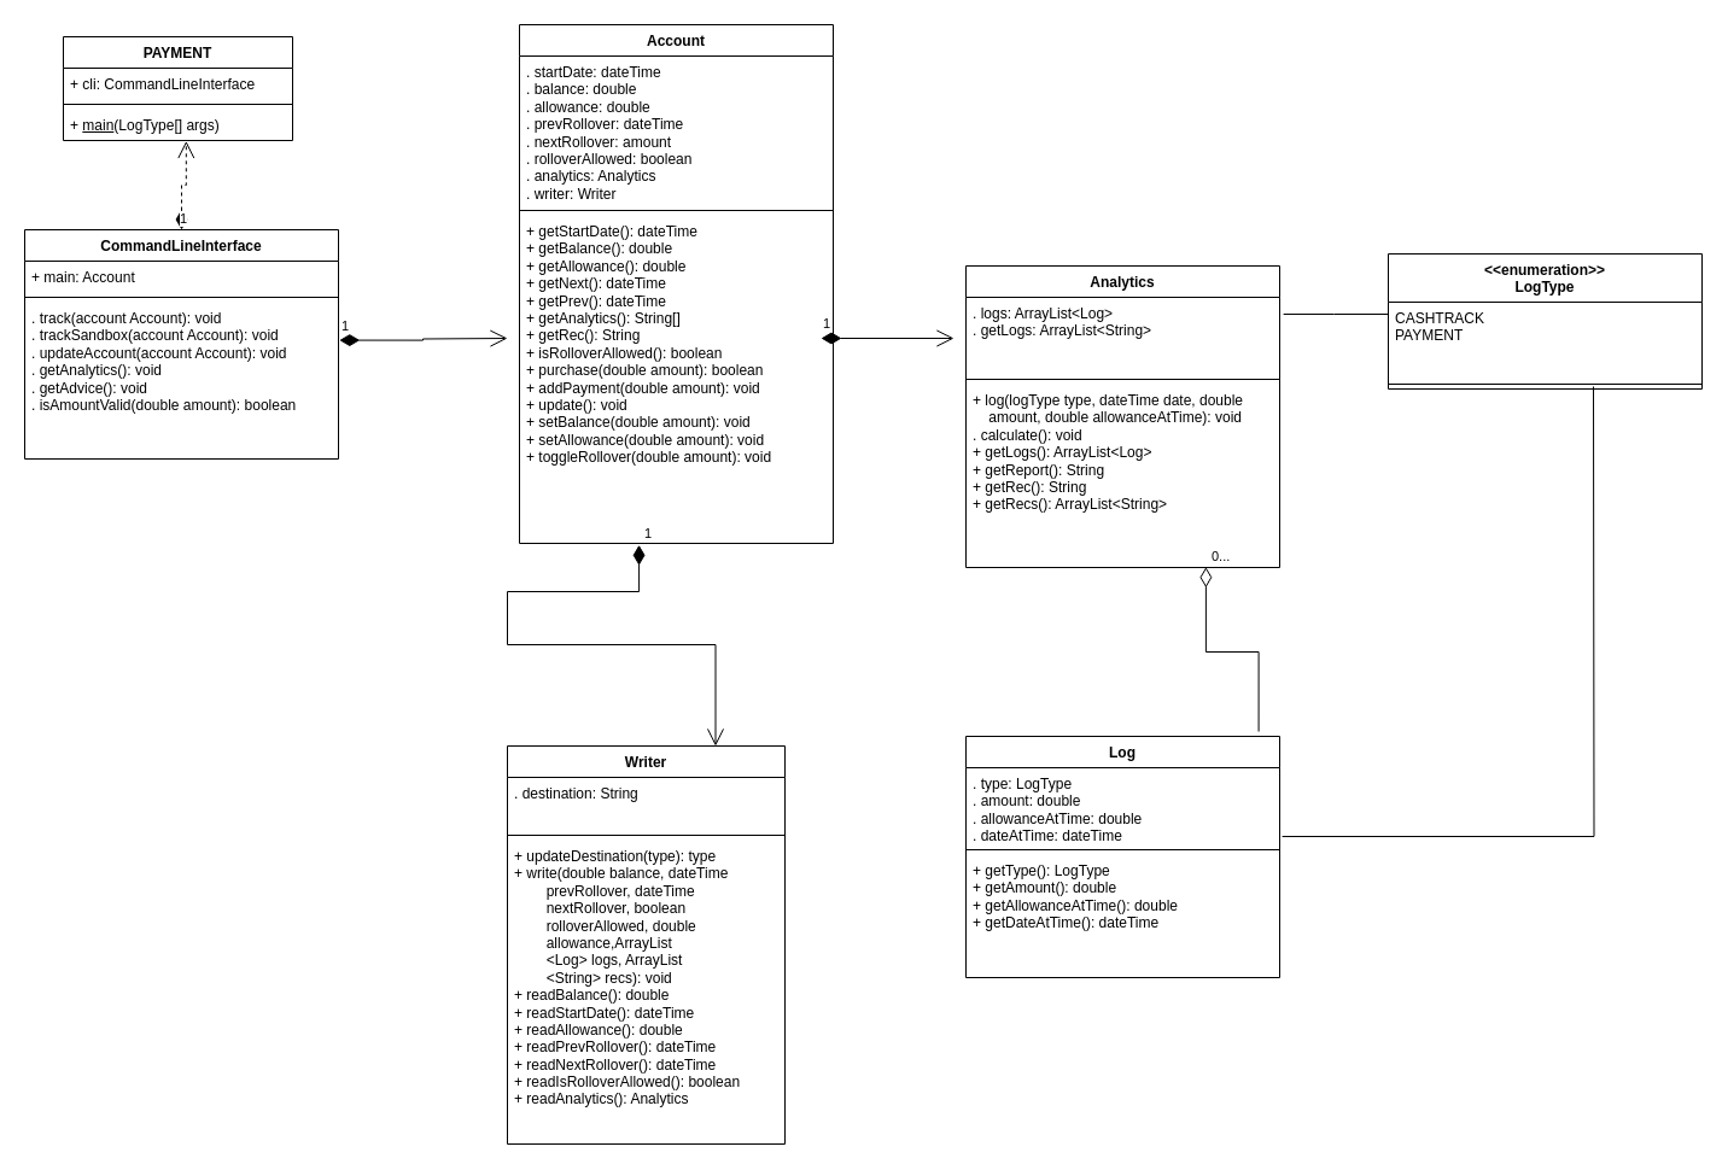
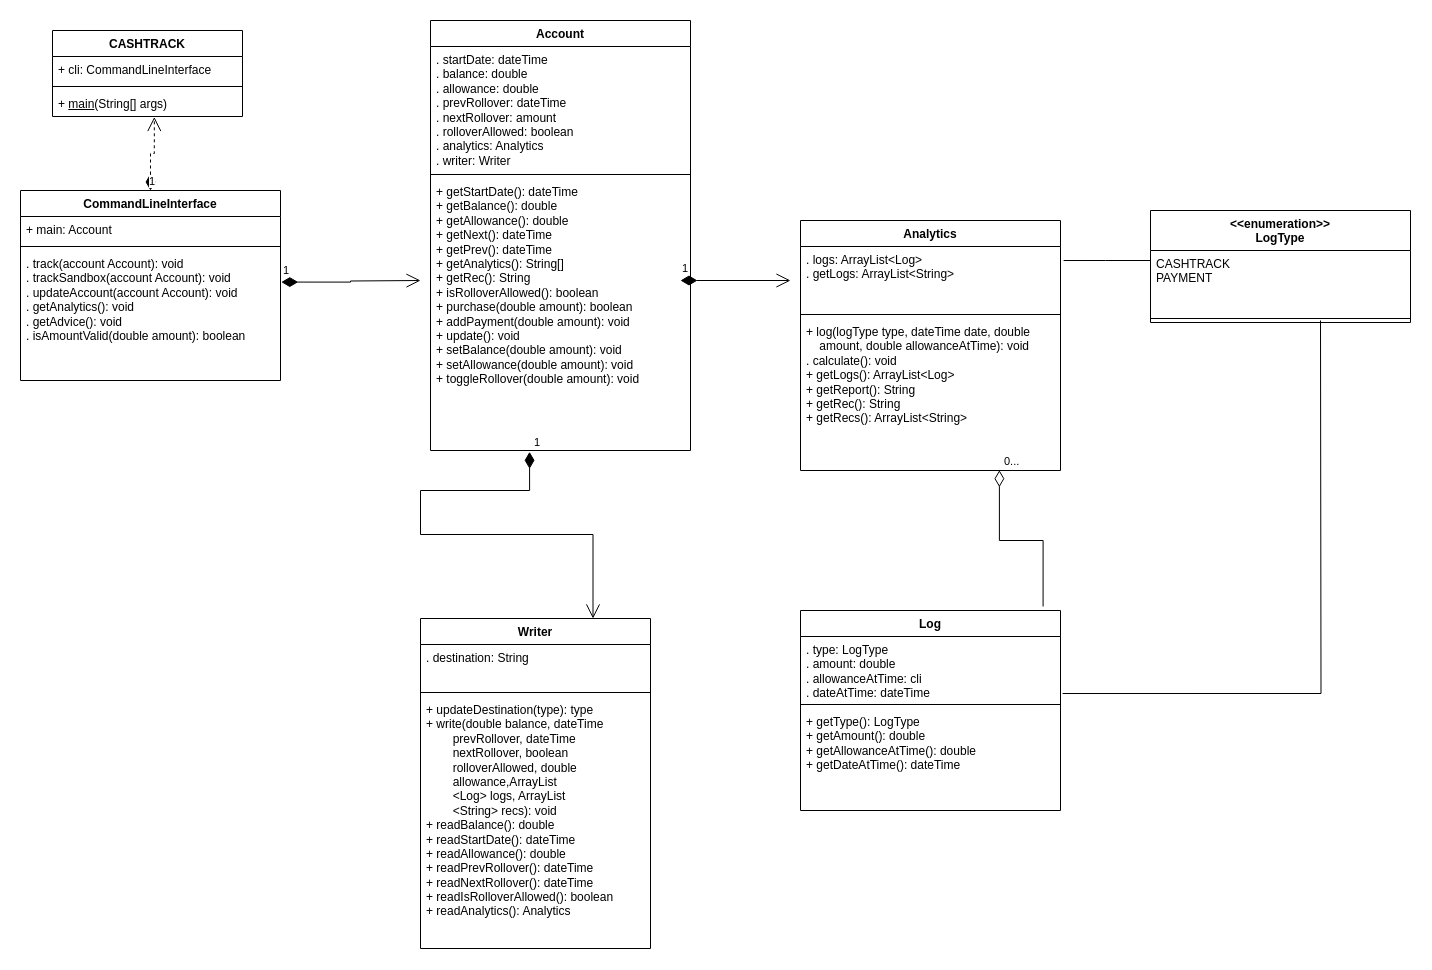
- <mxCell id="31" value="PAYMENT" style="swimlane;fontStyle=1;align=center;verticalAlign=top;childLayout=stackLayout;horizontal=1;startSize=26;horizontalStack=0;resizeParent=1;resizeParentMax=0;resizeLast=0;collapsible=1;marginBottom=0;whiteSpace=wrap;html=1;" parent="1" vertex="1"><mxGeometry x="52" y="30" width="190" height="86" as="geometry" /></mxCell>
+ <mxCell id="31" value="CASHTRACK" style="swimlane;fontStyle=1;align=center;verticalAlign=top;childLayout=stackLayout;horizontal=1;startSize=26;horizontalStack=0;resizeParent=1;resizeParentMax=0;resizeLast=0;collapsible=1;marginBottom=0;whiteSpace=wrap;html=1;" parent="1" vertex="1"><mxGeometry x="52" y="30" width="190" height="86" as="geometry" /></mxCell>
- <mxCell id="34" value="+&amp;nbsp;&lt;u style=&quot;border-color: var(--border-color);&quot;&gt;main&lt;/u&gt;(LogType[] args)" style="text;strokeColor=none;fillColor=none;align=left;verticalAlign=top;spacingLeft=4;spacingRight=4;overflow=hidden;rotatable=0;points=[[0,0.5],[1,0.5]];portConstraint=eastwest;whiteSpace=wrap;html=1;" parent="31" vertex="1"><mxGeometry y="60" width="190" height="26" as="geometry" /></mxCell>
+ <mxCell id="34" value="+&amp;nbsp;&lt;u style=&quot;border-color: var(--border-color);&quot;&gt;main&lt;/u&gt;(String[] args)" style="text;strokeColor=none;fillColor=none;align=left;verticalAlign=top;spacingLeft=4;spacingRight=4;overflow=hidden;rotatable=0;points=[[0,0.5],[1,0.5]];portConstraint=eastwest;whiteSpace=wrap;html=1;" parent="31" vertex="1"><mxGeometry y="60" width="190" height="26" as="geometry" /></mxCell>
- <mxCell id="7" value=". type: LogType&lt;br&gt;. amount: double&lt;br&gt;. allowanceAtTime: double&lt;br&gt;. dateAtTime: dateTime" style="text;strokeColor=none;fillColor=none;align=left;verticalAlign=top;spacingLeft=4;spacingRight=4;overflow=hidden;rotatable=0;points=[[0,0.5],[1,0.5]];portConstraint=eastwest;whiteSpace=wrap;html=1;" parent="6" vertex="1"><mxGeometry y="26" width="260" height="64" as="geometry" /></mxCell>
+ <mxCell id="7" value=". type: LogType&lt;br&gt;. amount: double&lt;br&gt;. allowanceAtTime: cli&lt;br&gt;. dateAtTime: dateTime" style="text;strokeColor=none;fillColor=none;align=left;verticalAlign=top;spacingLeft=4;spacingRight=4;overflow=hidden;rotatable=0;points=[[0,0.5],[1,0.5]];portConstraint=eastwest;whiteSpace=wrap;html=1;" parent="6" vertex="1"><mxGeometry y="26" width="260" height="64" as="geometry" /></mxCell>
